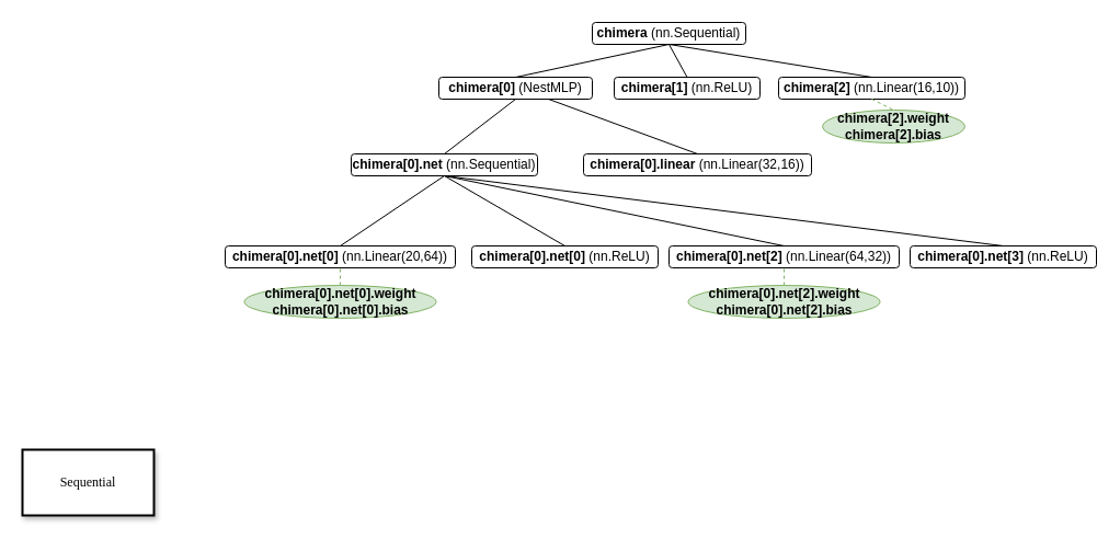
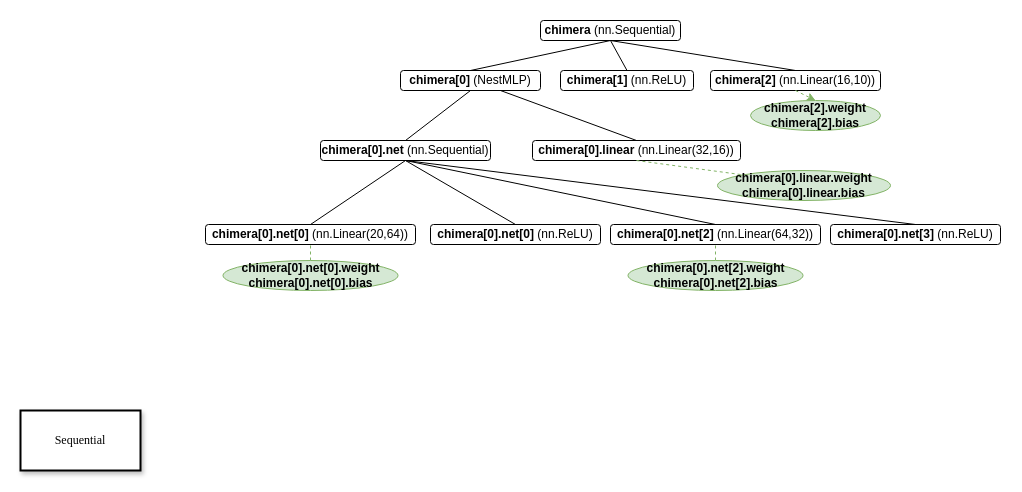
- <mxCell id="22" value="" style="endArrow=none;dashed=1;html=1;rounded=0;fontColor=none;exitX=0.5;exitY=1;exitDx=0;exitDy=0;entryX=0.5;entryY=0;entryDx=0;entryDy=0;fillColor=#d5e8d4;strokeColor=#82b366;" edge="1" parent="1" source="10" target="23"><mxGeometry width="50" height="50" relative="1" as="geometry"><mxPoint x="580" y="270" as="sourcePoint" /><mxPoint x="660" y="100" as="targetPoint" /></mxGeometry></mxCell>
+ <mxCell id="22" value="" style="endArrow=classic;dashed=1;html=1;rounded=0;fontColor=none;exitX=0.5;exitY=1;exitDx=0;exitDy=0;entryX=0.5;entryY=0;entryDx=0;entryDy=0;fillColor=#d5e8d4;strokeColor=#82b366;" edge="1" parent="1" source="10" target="23"><mxGeometry width="50" height="50" relative="1" as="geometry"><mxPoint x="580" y="270" as="sourcePoint" /><mxPoint x="660" y="100" as="targetPoint" /></mxGeometry></mxCell>
+ <mxCell id="26" value="" style="endArrow=none;dashed=1;html=1;rounded=0;fontColor=none;exitX=0.5;exitY=1;exitDx=0;exitDy=0;entryX=0;entryY=0;entryDx=0;entryDy=0;fillColor=#d5e8d4;strokeColor=#82b366;" edge="1" parent="1" source="6" target="25"><mxGeometry width="50" height="50" relative="1" as="geometry"><mxPoint x="740" y="100" as="sourcePoint" /><mxPoint x="762" y="110" as="targetPoint" /></mxGeometry></mxCell>
+ <mxCell id="25" value="&lt;b&gt;chimera[0]&lt;/b&gt;&lt;b&gt;.linear.weight&lt;br&gt;&lt;/b&gt;&lt;b&gt;chimera[0]&lt;/b&gt;&lt;b&gt;.linear.bias&lt;/b&gt;" style="ellipse;whiteSpace=wrap;html=1;fillColor=#d5e8d4;strokeColor=#82b366;" vertex="1" parent="1"><mxGeometry x="717" y="170" width="173" height="30" as="geometry" /></mxCell>
